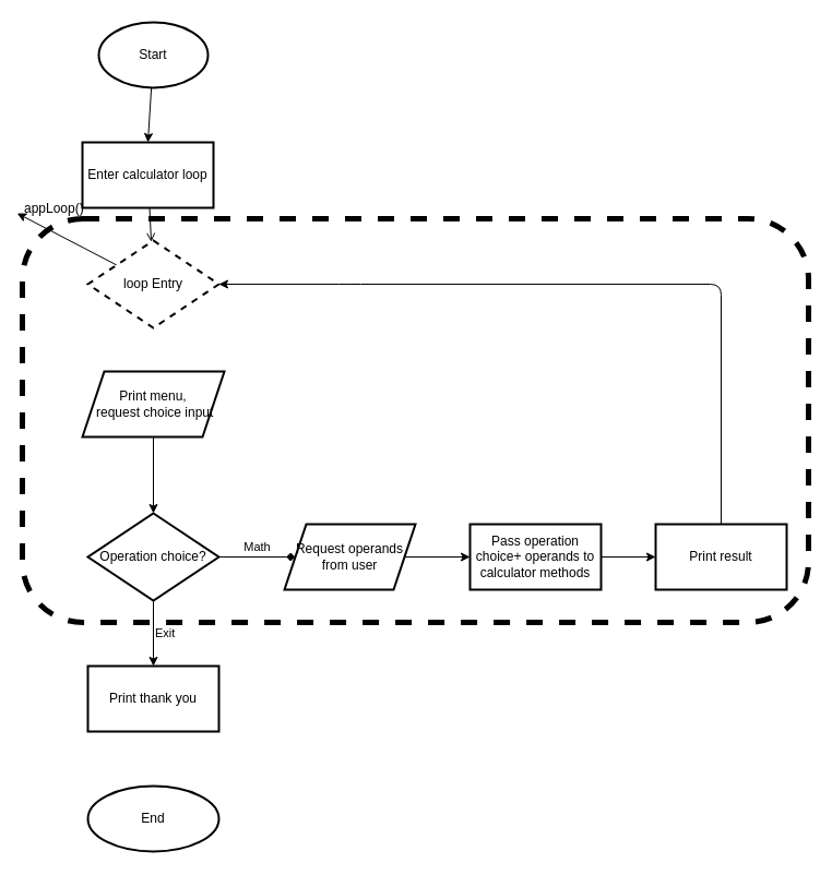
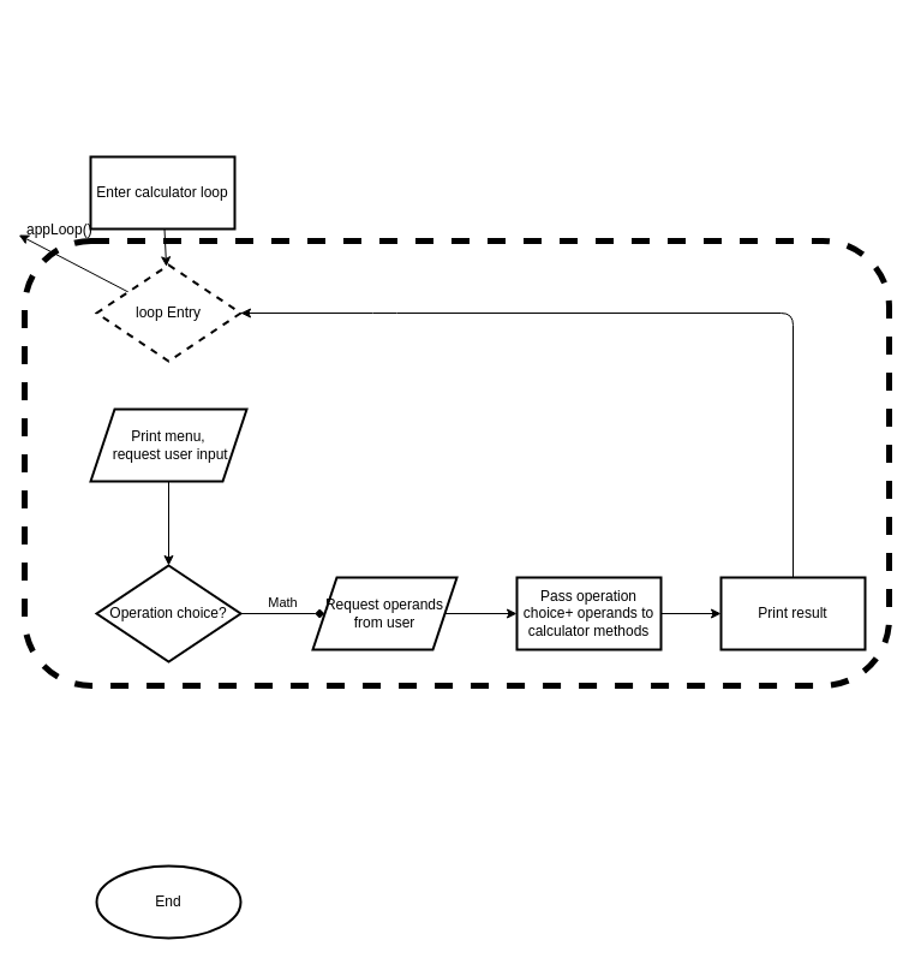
- <mxCell id="3" value="Start" style="strokeWidth=2;html=1;shape=mxgraph.flowchart.start_1;whiteSpace=wrap;backgroundOutline=0;" parent="1" vertex="1"><mxGeometry x="90" y="20" width="100" height="60" as="geometry" /></mxCell>
- <mxCell id="2" value="" style="edgeStyle=none;html=1;entryX=0.5;entryY=0;entryDx=0;entryDy=0;backgroundOutline=0;" parent="1" source="3" target="5" edge="1"><mxGeometry relative="1" as="geometry"><mxPoint x="140" y="30" as="targetPoint" /></mxGeometry></mxCell>
- <mxCell id="4" value="" style="edgeStyle=none;html=1;backgroundOutline=0;endArrow=open;" parent="1" source="5" target="7" edge="1"><mxGeometry relative="1" as="geometry" /></mxCell>
+ <mxCell id="4" value="" style="edgeStyle=none;html=1;backgroundOutline=0;" parent="1" source="5" target="7" edge="1"><mxGeometry relative="1" as="geometry" /></mxCell>
- <mxCell id="10" value="Print menu,&lt;br&gt;&amp;nbsp;request choice input" style="shape=parallelogram;perimeter=parallelogramPerimeter;whiteSpace=wrap;html=1;fixedSize=1;strokeWidth=2;backgroundOutline=0;" parent="1" vertex="1"><mxGeometry x="75" y="340" width="130" height="60" as="geometry" /></mxCell>
+ <mxCell id="10" value="Print menu,&lt;br&gt;&amp;nbsp;request user input" style="shape=parallelogram;perimeter=parallelogramPerimeter;whiteSpace=wrap;html=1;fixedSize=1;strokeWidth=2;backgroundOutline=0;" parent="1" vertex="1"><mxGeometry x="75" y="340" width="130" height="60" as="geometry" /></mxCell>
- <mxCell id="11" value="Exit" style="edgeStyle=none;html=1;verticalAlign=middle;exitX=0.5;exitY=1;exitDx=0;exitDy=0;entryX=0.5;entryY=0;entryDx=0;entryDy=0;labelPosition=right;verticalLabelPosition=middle;align=left;backgroundOutline=0;" parent="1" source="13" target="8" edge="1"><mxGeometry relative="1" as="geometry"><mxPoint x="-50" y="740" as="sourcePoint" /><mxPoint x="150" y="680" as="targetPoint" /><Array as="points" /><mxPoint as="offset" /></mxGeometry></mxCell>
- <mxCell id="8" value="Print thank you" style="whiteSpace=wrap;html=1;strokeWidth=2;backgroundOutline=0;" parent="1" vertex="1"><mxGeometry x="80" y="610" width="120" height="60" as="geometry" /></mxCell>
